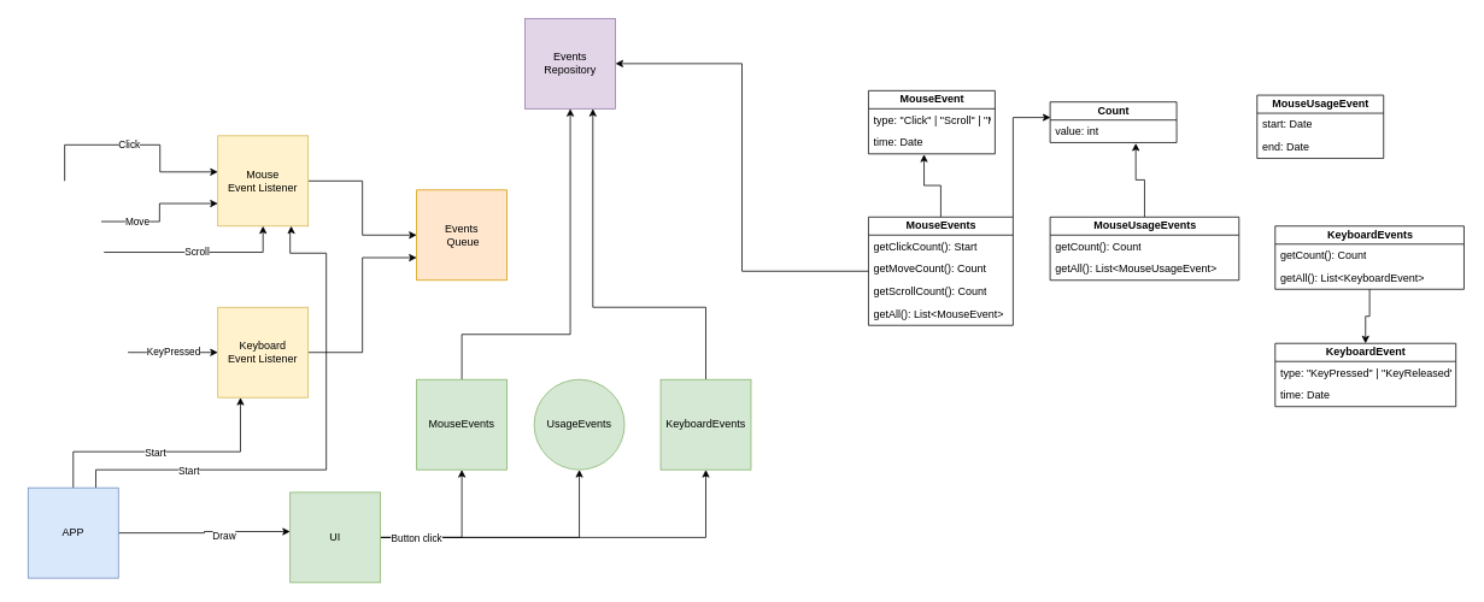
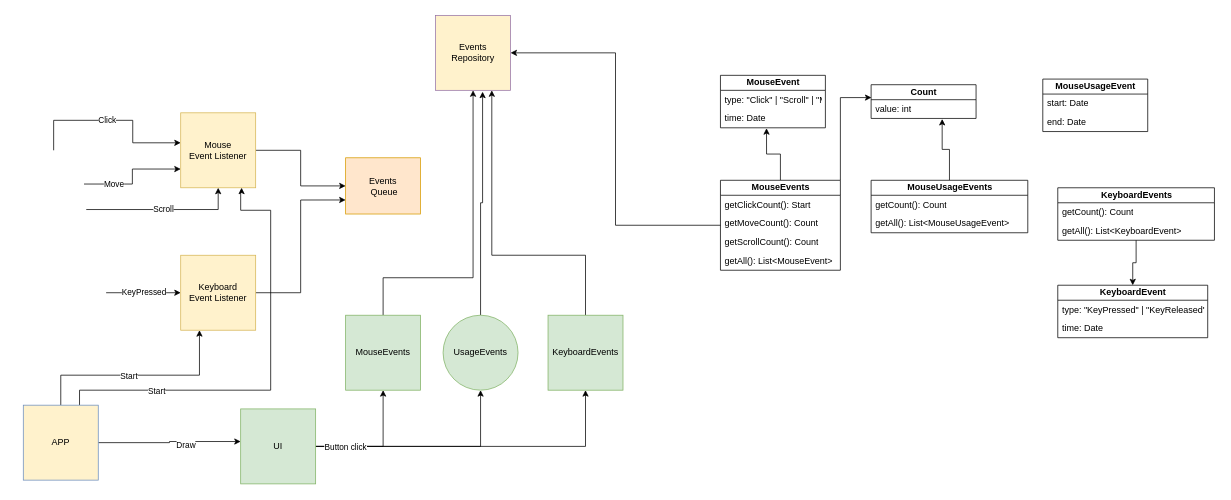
- <mxCell id="15" value="Events&lt;br&gt;Repository" style="whiteSpace=wrap;html=1;aspect=fixed;fillColor=#e1d5e7;strokeColor=#9673a6;" vertex="1" parent="1"><mxGeometry x="580" y="20" width="100" height="100" as="geometry" /></mxCell>
+ <mxCell id="15" value="Events&lt;br&gt;Repository" style="whiteSpace=wrap;html=1;aspect=fixed;fillColor=#fff2cc;strokeColor=#9673a6;" vertex="1" parent="1"><mxGeometry x="580" y="20" width="100" height="100" as="geometry" /></mxCell>
- <mxCell id="14" value="Events&lt;br&gt;&amp;nbsp;Queue" style="whiteSpace=wrap;html=1;aspect=fixed;fillColor=#ffe6cc;strokeColor=#d79b00;" vertex="1" parent="1"><mxGeometry x="460" y="210" width="100" height="100" as="geometry" /></mxCell>
+ <mxCell id="14" value="Events&lt;br&gt;&amp;nbsp;Queue" style="whiteSpace=wrap;html=1;aspect=fixed;fillColor=#ffe6cc;strokeColor=#d79b00;" vertex="1" parent="1"><mxGeometry x="460" y="210" width="100" height="75" as="geometry" /></mxCell>
+ <mxCell id="32" style="edgeStyle=orthogonalEdgeStyle;rounded=0;orthogonalLoop=1;jettySize=auto;html=1;entryX=0.627;entryY=1.019;entryDx=0;entryDy=0;entryPerimeter=0;" edge="1" parent="1" source="33" target="15"><mxGeometry relative="1" as="geometry"><Array as="points"><mxPoint x="640" y="270" /><mxPoint x="643" y="270" /></Array></mxGeometry></mxCell>
- <mxCell id="27" value="APP" style="whiteSpace=wrap;html=1;aspect=fixed;fillColor=#dae8fc;strokeColor=#6c8ebf;" vertex="1" parent="1"><mxGeometry x="30" y="540" width="100" height="100" as="geometry" /></mxCell>
+ <mxCell id="27" value="APP" style="whiteSpace=wrap;html=1;aspect=fixed;fillColor=#fff2cc;strokeColor=#6c8ebf;" vertex="1" parent="1"><mxGeometry x="30" y="540" width="100" height="100" as="geometry" /></mxCell>
